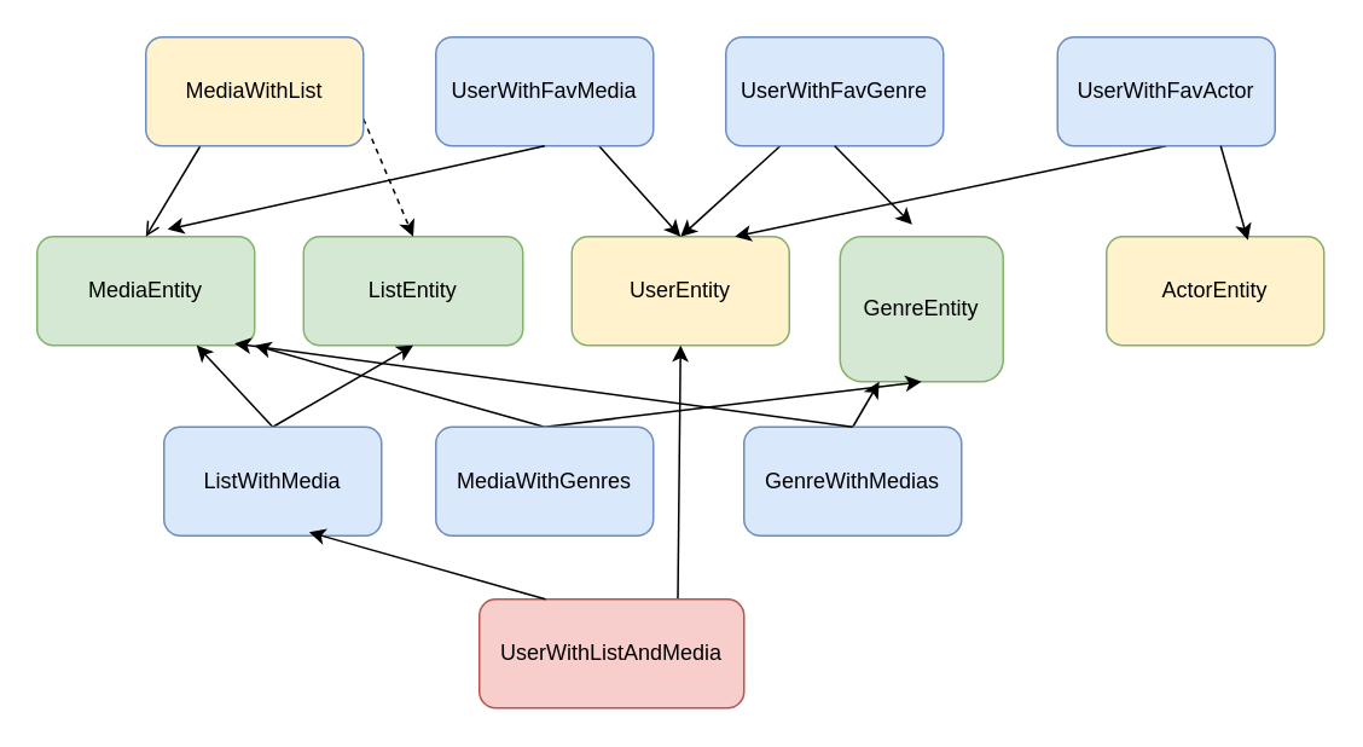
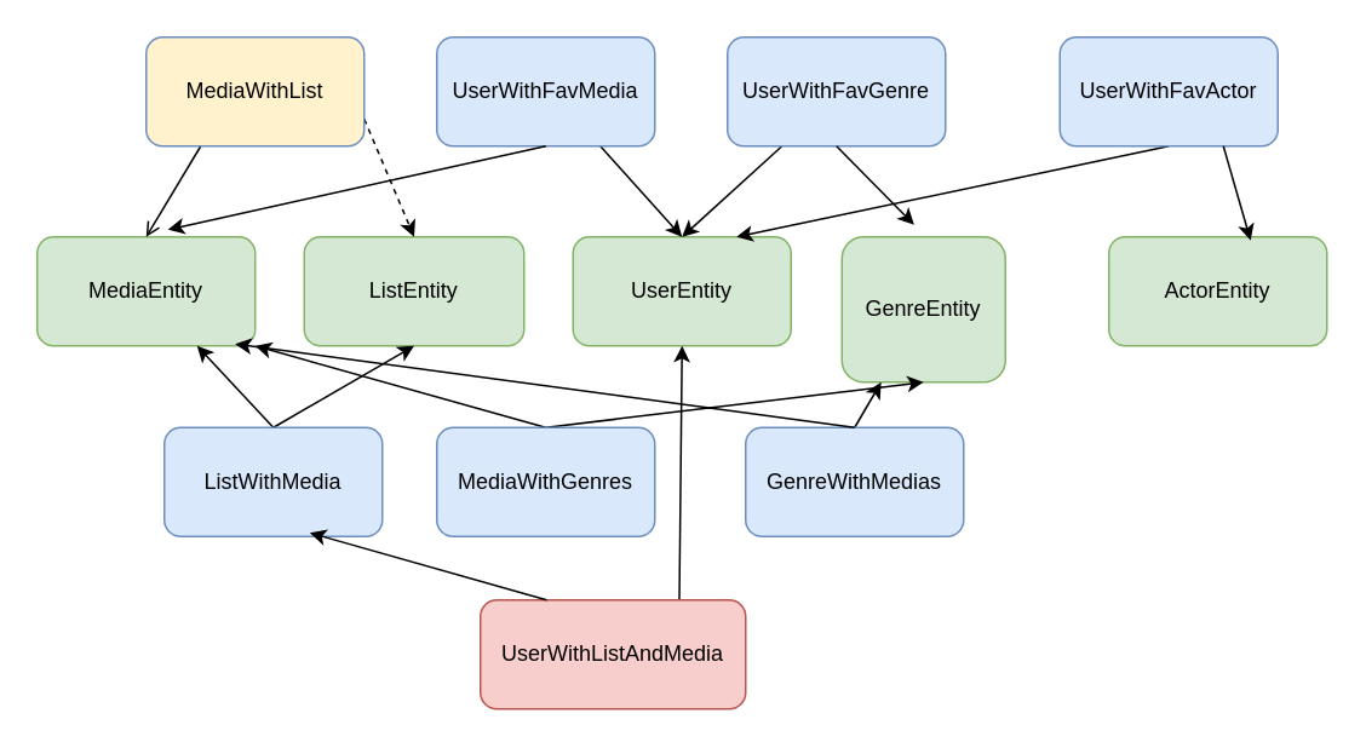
- <mxCell id="5" value="UserEntity" style="rounded=1;whiteSpace=wrap;html=1;fillColor=#fff2cc;strokeColor=#82b366;" vertex="1" parent="1"><mxGeometry x="315" y="130" width="120" height="60" as="geometry" /></mxCell>
+ <mxCell id="5" value="UserEntity" style="rounded=1;whiteSpace=wrap;html=1;fillColor=#d5e8d4;strokeColor=#82b366;" vertex="1" parent="1"><mxGeometry x="315" y="130" width="120" height="60" as="geometry" /></mxCell>
- <mxCell id="3" value="ActorEntity" style="rounded=1;whiteSpace=wrap;html=1;fillColor=#fff2cc;strokeColor=#82b366;" vertex="1" parent="1"><mxGeometry x="610" y="130" width="120" height="60" as="geometry" /></mxCell>
+ <mxCell id="3" value="ActorEntity" style="rounded=1;whiteSpace=wrap;html=1;fillColor=#d5e8d4;strokeColor=#82b366;" vertex="1" parent="1"><mxGeometry x="610" y="130" width="120" height="60" as="geometry" /></mxCell>
